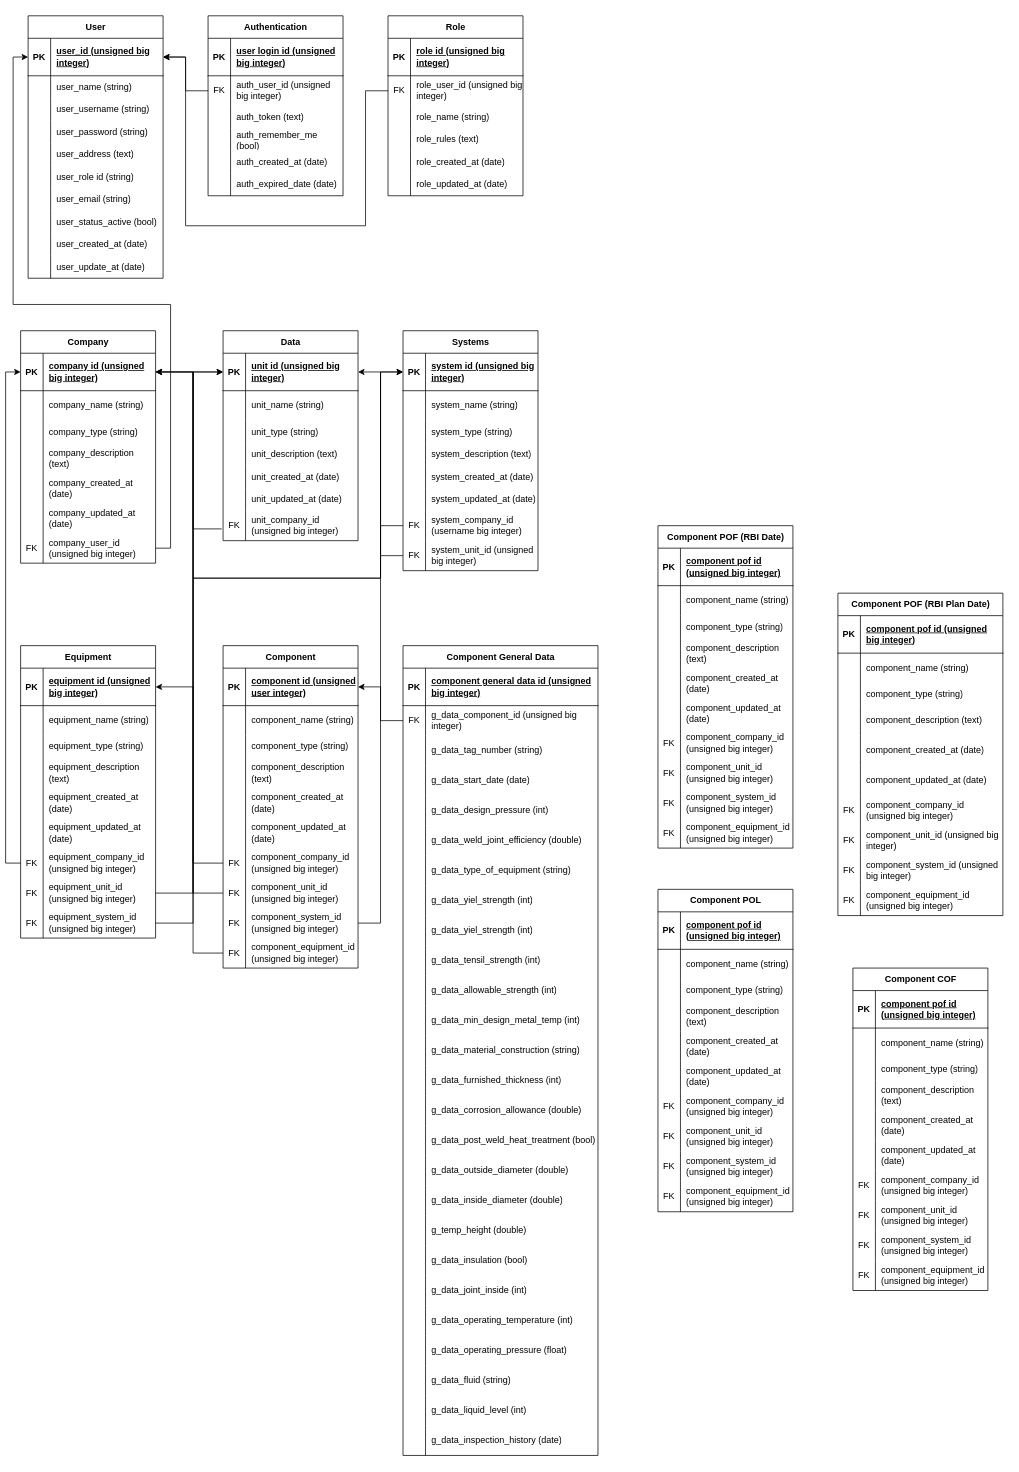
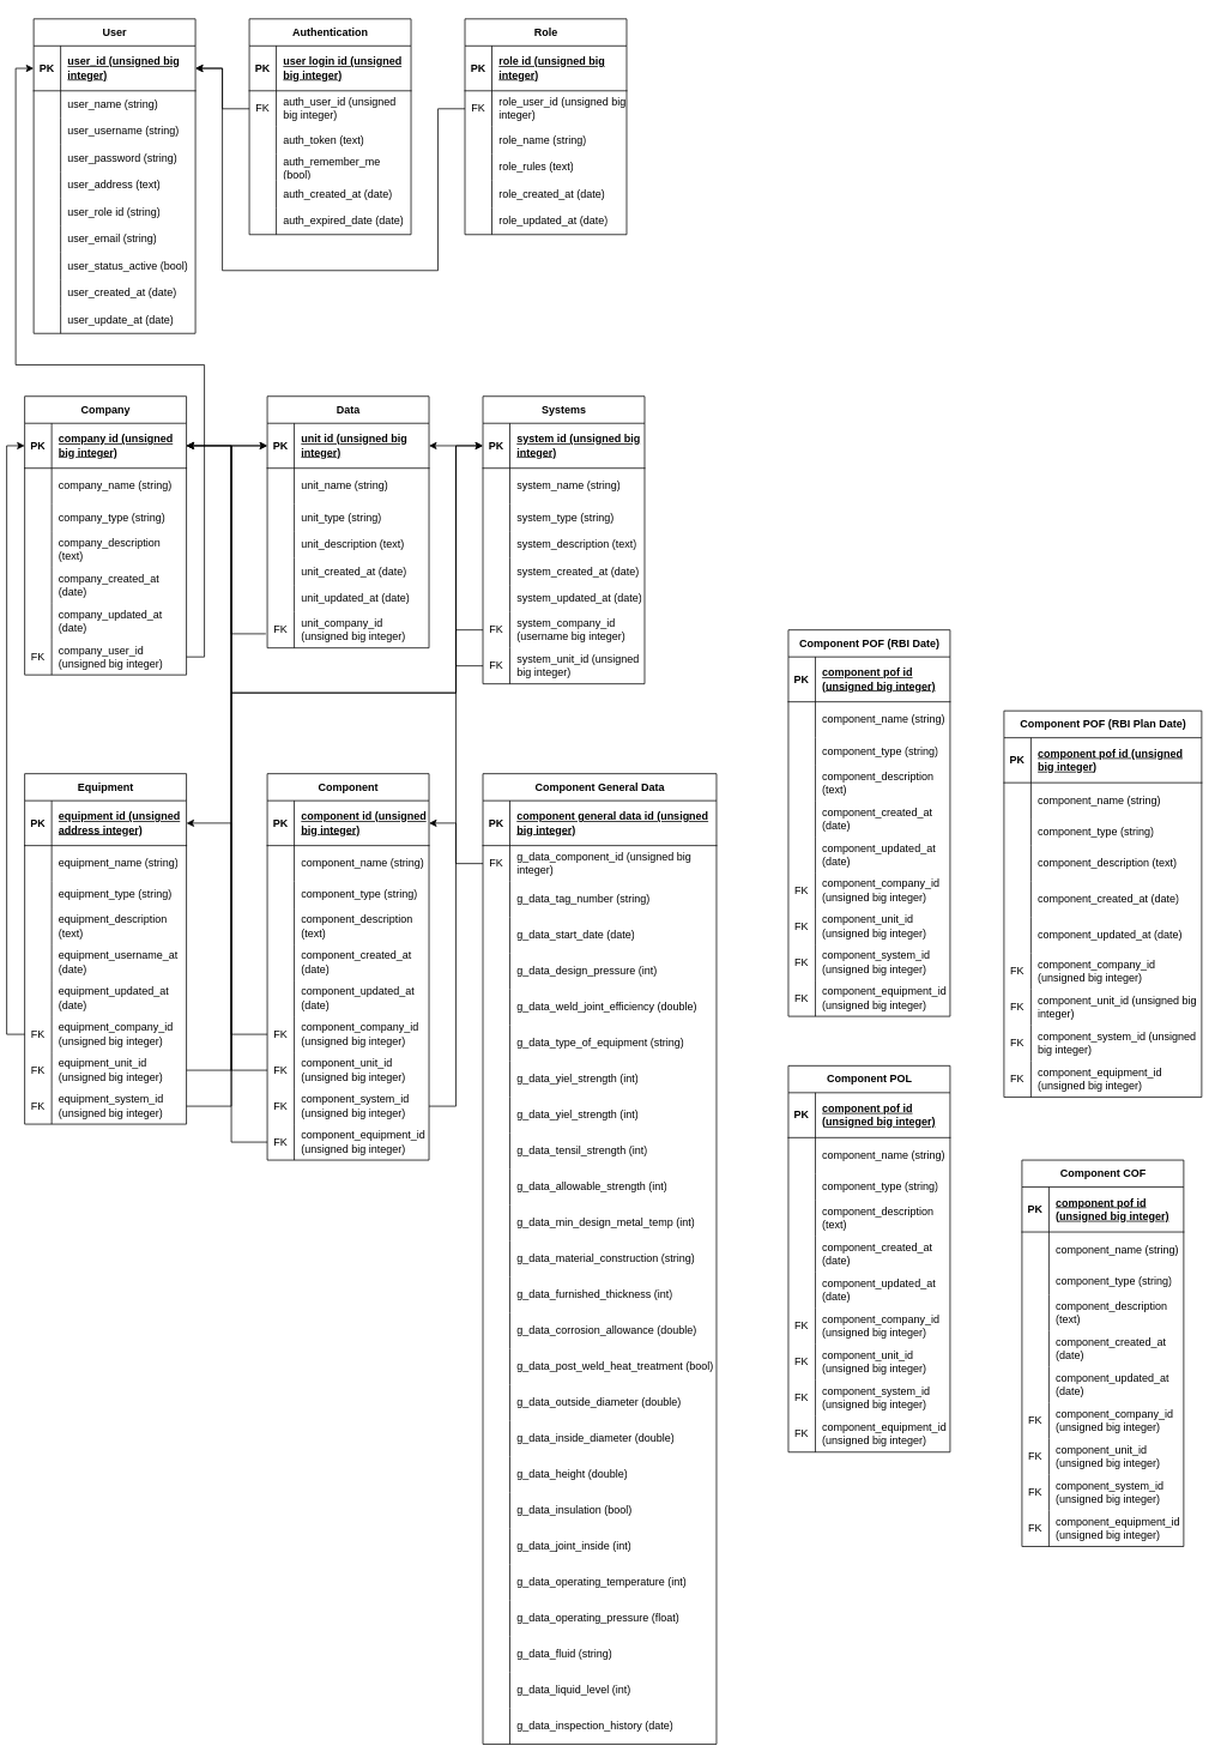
- <mxCell id="143" value="equipment id (unsigned big integer)" style="shape=partialRectangle;connectable=0;fillColor=none;top=0;left=0;bottom=0;right=0;align=left;spacingLeft=6;fontStyle=5;overflow=hidden;whiteSpace=wrap;html=1;" vertex="1" parent="141"><mxGeometry x="30" width="150" height="50" as="geometry"><mxRectangle width="150" height="50" as="alternateBounds" /></mxGeometry></mxCell>
+ <mxCell id="143" value="equipment id (unsigned address integer)" style="shape=partialRectangle;connectable=0;fillColor=none;top=0;left=0;bottom=0;right=0;align=left;spacingLeft=6;fontStyle=5;overflow=hidden;whiteSpace=wrap;html=1;" vertex="1" parent="141"><mxGeometry x="30" width="150" height="50" as="geometry"><mxRectangle width="150" height="50" as="alternateBounds" /></mxGeometry></mxCell>
- <mxCell id="171" value="component id (unsigned user integer)" style="shape=partialRectangle;connectable=0;fillColor=none;top=0;left=0;bottom=0;right=0;align=left;spacingLeft=6;fontStyle=5;overflow=hidden;whiteSpace=wrap;html=1;" vertex="1" parent="169"><mxGeometry x="30" width="150" height="50" as="geometry"><mxRectangle width="150" height="50" as="alternateBounds" /></mxGeometry></mxCell>
+ <mxCell id="171" value="component id (unsigned big integer)" style="shape=partialRectangle;connectable=0;fillColor=none;top=0;left=0;bottom=0;right=0;align=left;spacingLeft=6;fontStyle=5;overflow=hidden;whiteSpace=wrap;html=1;" vertex="1" parent="169"><mxGeometry x="30" width="150" height="50" as="geometry"><mxRectangle width="150" height="50" as="alternateBounds" /></mxGeometry></mxCell>
- <mxCell id="155" value="equipment_created_at (date)" style="shape=partialRectangle;connectable=0;fillColor=none;top=0;left=0;bottom=0;right=0;align=left;spacingLeft=6;overflow=hidden;whiteSpace=wrap;html=1;" vertex="1" parent="153"><mxGeometry x="30" width="150" height="40" as="geometry"><mxRectangle width="150" height="40" as="alternateBounds" /></mxGeometry></mxCell>
+ <mxCell id="155" value="equipment_username_at (date)" style="shape=partialRectangle;connectable=0;fillColor=none;top=0;left=0;bottom=0;right=0;align=left;spacingLeft=6;overflow=hidden;whiteSpace=wrap;html=1;" vertex="1" parent="153"><mxGeometry x="30" width="150" height="40" as="geometry"><mxRectangle width="150" height="40" as="alternateBounds" /></mxGeometry></mxCell>
- <mxCell id="256" value="g_temp_height (double)" style="shape=partialRectangle;connectable=0;fillColor=none;top=0;left=0;bottom=0;right=0;align=left;spacingLeft=6;overflow=hidden;whiteSpace=wrap;html=1;" vertex="1" parent="254"><mxGeometry x="30" width="230" height="40" as="geometry"><mxRectangle width="230" height="40" as="alternateBounds" /></mxGeometry></mxCell>
+ <mxCell id="256" value="g_data_height (double)" style="shape=partialRectangle;connectable=0;fillColor=none;top=0;left=0;bottom=0;right=0;align=left;spacingLeft=6;overflow=hidden;whiteSpace=wrap;html=1;" vertex="1" parent="254"><mxGeometry x="30" width="230" height="40" as="geometry"><mxRectangle width="230" height="40" as="alternateBounds" /></mxGeometry></mxCell>
